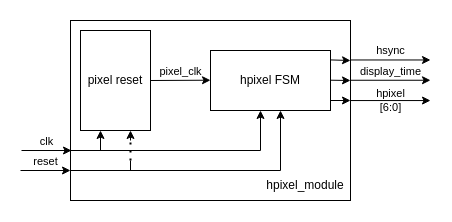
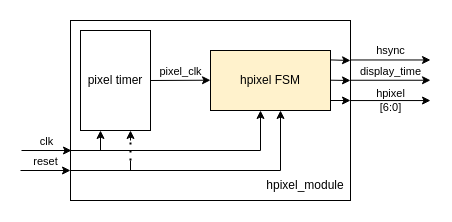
- <mxCell id="2" value="pixel reset" style="rounded=0;whiteSpace=wrap;html=1;fillColor=default;" vertex="1" parent="1"><mxGeometry x="80" y="30" width="70" height="100" as="geometry" /></mxCell>
+ <mxCell id="2" value="pixel timer" style="rounded=0;whiteSpace=wrap;html=1;fillColor=default;" vertex="1" parent="1"><mxGeometry x="80" y="30" width="70" height="100" as="geometry" /></mxCell>
- <mxCell id="3" value="hpixel FSM" style="rounded=0;whiteSpace=wrap;html=1;" vertex="1" parent="1"><mxGeometry x="210" y="50" width="120" height="60" as="geometry" /></mxCell>
+ <mxCell id="3" value="hpixel FSM" style="rounded=0;whiteSpace=wrap;html=1;fillColor=#fff2cc;" vertex="1" parent="1"><mxGeometry x="210" y="50" width="120" height="60" as="geometry" /></mxCell>
